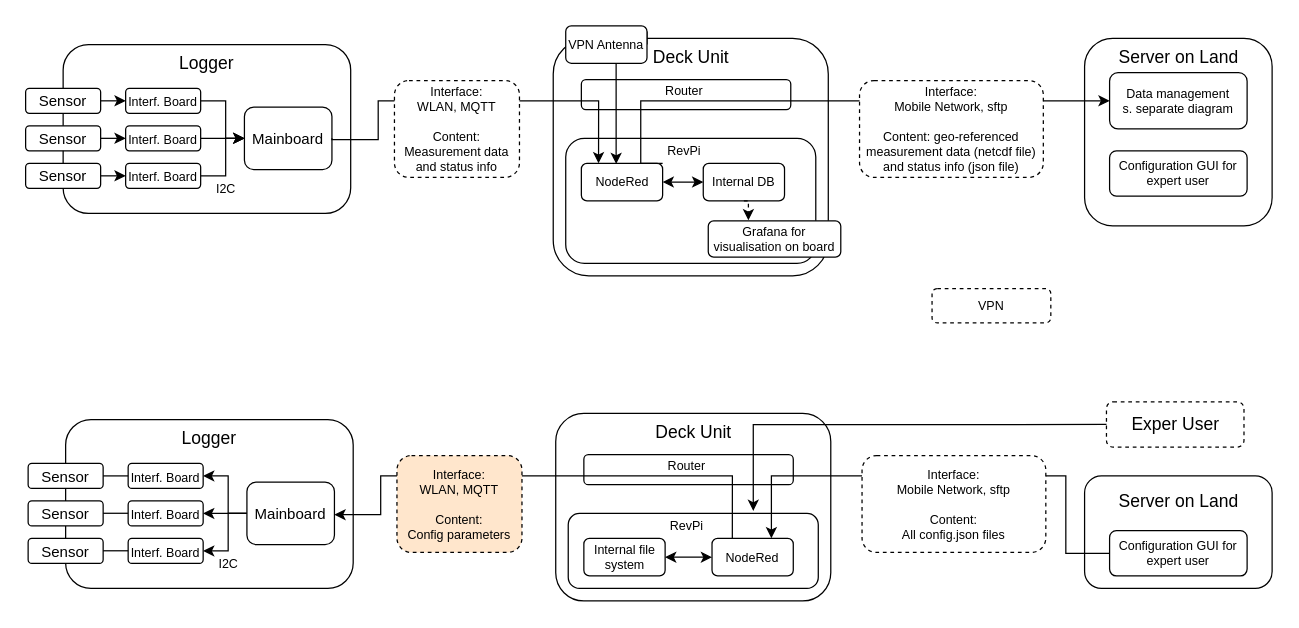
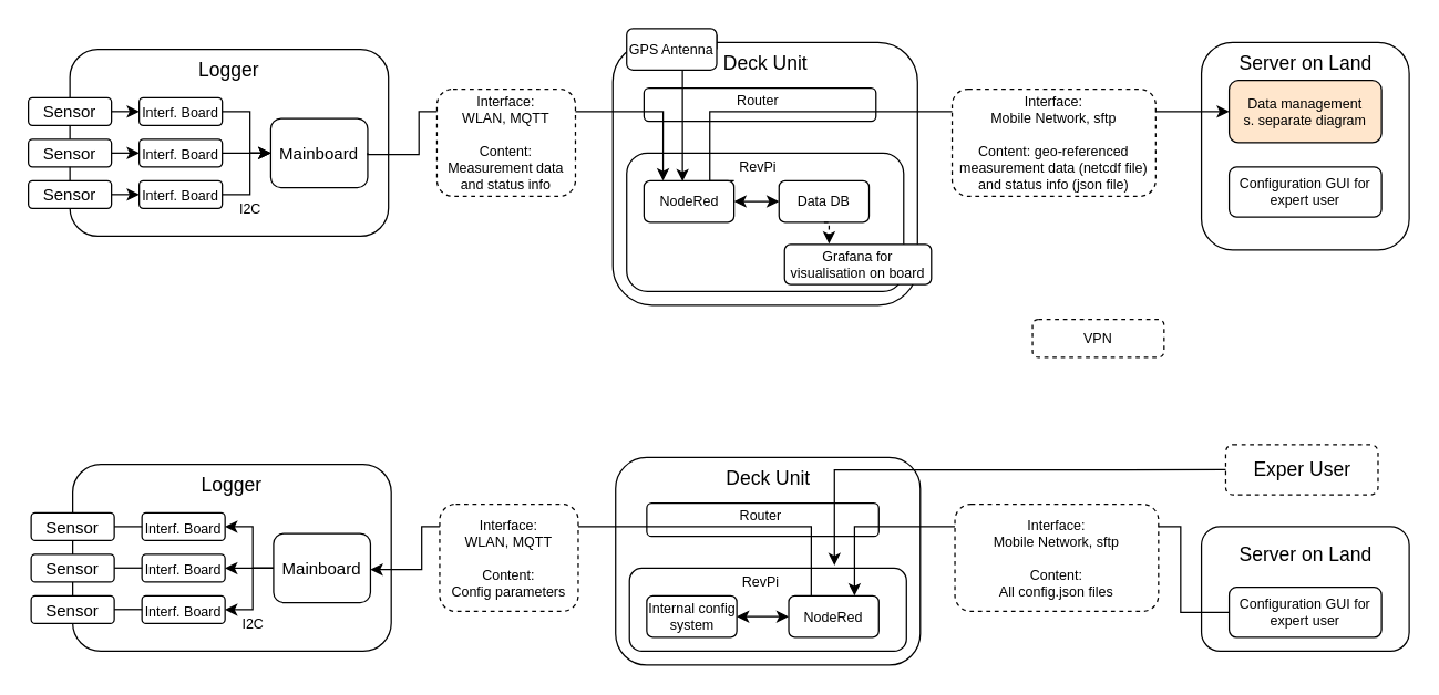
- <mxCell id="26" value="VPN Antenna" style="rounded=1;whiteSpace=wrap;html=1;fontSize=10;" parent="1" vertex="1"><mxGeometry x="452" y="20" width="65" height="30" as="geometry" /></mxCell>
+ <mxCell id="26" value="GPS Antenna" style="rounded=1;whiteSpace=wrap;html=1;fontSize=10;" parent="1" vertex="1"><mxGeometry x="452" y="20" width="65" height="30" as="geometry" /></mxCell>
- <mxCell id="35" value="Data management&lt;br&gt;s. separate diagram" style="rounded=1;whiteSpace=wrap;html=1;fontSize=10;" parent="1" vertex="1"><mxGeometry x="887" y="57.5" width="110" height="45" as="geometry" /></mxCell>
+ <mxCell id="35" value="Data management&lt;br&gt;s. separate diagram" style="rounded=1;whiteSpace=wrap;html=1;fontSize=10;fillColor=#ffe6cc;" parent="1" vertex="1"><mxGeometry x="887" y="57.5" width="110" height="45" as="geometry" /></mxCell>
- <mxCell id="22" value="Internal DB" style="rounded=1;whiteSpace=wrap;html=1;fontSize=10;" parent="1" vertex="1"><mxGeometry x="562" y="130" width="65" height="30" as="geometry" /></mxCell>
+ <mxCell id="22" value="Data DB" style="rounded=1;whiteSpace=wrap;html=1;fontSize=10;" parent="1" vertex="1"><mxGeometry x="562" y="130" width="65" height="30" as="geometry" /></mxCell>
- <mxCell id="59" value="Interface: &lt;br&gt;WLAN, MQTT&lt;br&gt;&lt;br&gt;Content:&lt;br&gt;Config parameters" style="rounded=1;whiteSpace=wrap;html=1;fontSize=10;dashed=1;fillColor=#ffe6cc;" vertex="1" parent="1"><mxGeometry x="317" y="363.75" width="100" height="77.5" as="geometry" /></mxCell>
+ <mxCell id="59" value="Interface: &lt;br&gt;WLAN, MQTT&lt;br&gt;&lt;br&gt;Content:&lt;br&gt;Config parameters" style="rounded=1;whiteSpace=wrap;html=1;fontSize=10;dashed=1;" vertex="1" parent="1"><mxGeometry x="317" y="363.75" width="100" height="77.5" as="geometry" /></mxCell>
- <mxCell id="55" value="Internal file system" style="rounded=1;whiteSpace=wrap;html=1;fontSize=10;" vertex="1" parent="1"><mxGeometry x="466.5" y="430" width="65" height="30" as="geometry" /></mxCell>
+ <mxCell id="55" value="Internal config system" style="rounded=1;whiteSpace=wrap;html=1;fontSize=10;" vertex="1" parent="1"><mxGeometry x="466.5" y="430" width="65" height="30" as="geometry" /></mxCell>
